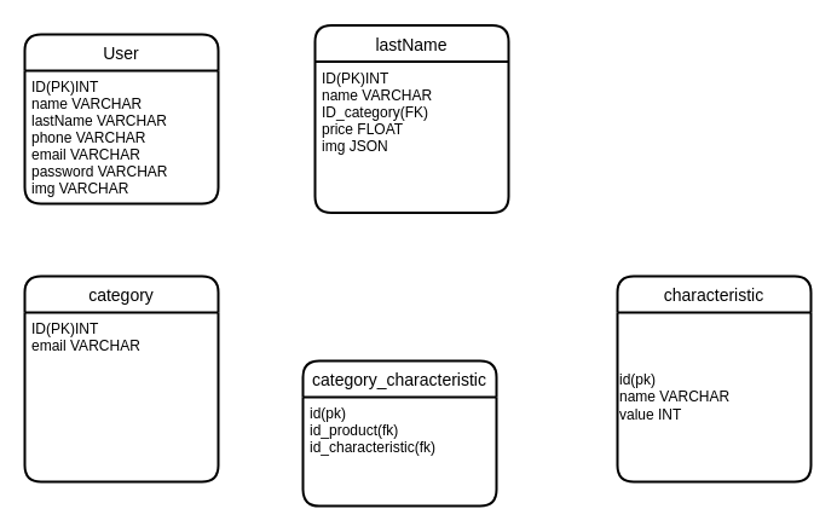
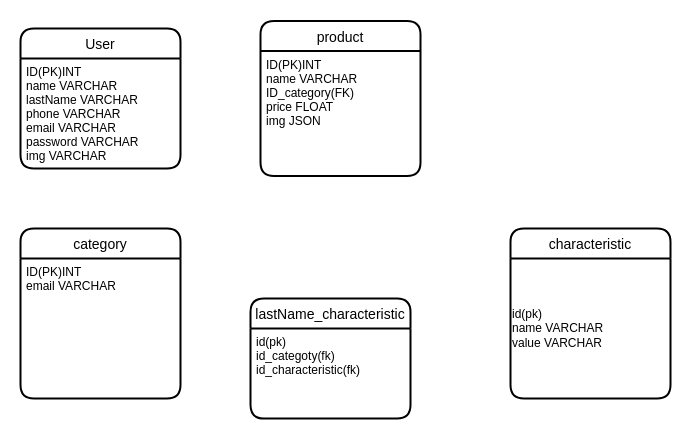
- <mxCell id="4" value="lastName" style="swimlane;childLayout=stackLayout;horizontal=1;startSize=30;horizontalStack=0;rounded=1;fontSize=14;fontStyle=0;strokeWidth=2;resizeParent=0;resizeLast=1;shadow=0;dashed=0;align=center;" parent="1" vertex="1"><mxGeometry x="260" y="20.5" width="160" height="155" as="geometry" /></mxCell>
+ <mxCell id="4" value="product" style="swimlane;childLayout=stackLayout;horizontal=1;startSize=30;horizontalStack=0;rounded=1;fontSize=14;fontStyle=0;strokeWidth=2;resizeParent=0;resizeLast=1;shadow=0;dashed=0;align=center;" parent="1" vertex="1"><mxGeometry x="260" y="20.5" width="160" height="155" as="geometry" /></mxCell>
- <mxCell id="11" value="category_characteristic" style="swimlane;childLayout=stackLayout;horizontal=1;startSize=30;horizontalStack=0;rounded=1;fontSize=14;fontStyle=0;strokeWidth=2;resizeParent=0;resizeLast=1;shadow=0;dashed=0;align=center;" parent="1" vertex="1"><mxGeometry x="250" y="298" width="160" height="120" as="geometry" /></mxCell>
+ <mxCell id="11" value="lastName_characteristic" style="swimlane;childLayout=stackLayout;horizontal=1;startSize=30;horizontalStack=0;rounded=1;fontSize=14;fontStyle=0;strokeWidth=2;resizeParent=0;resizeLast=1;shadow=0;dashed=0;align=center;" parent="1" vertex="1"><mxGeometry x="250" y="298" width="160" height="120" as="geometry" /></mxCell>
- <mxCell id="10" value="id(pk)&lt;br&gt;name VARCHAR&lt;br&gt;value INT" style="text;html=1;align=left;verticalAlign=middle;resizable=0;points=[];autosize=1;strokeColor=none;" parent="9" vertex="1"><mxGeometry y="30" width="160" height="140" as="geometry" /></mxCell>
+ <mxCell id="10" value="id(pk)&lt;br&gt;name VARCHAR&lt;br&gt;value VARCHAR" style="text;html=1;align=left;verticalAlign=middle;resizable=0;points=[];autosize=1;strokeColor=none;" parent="9" vertex="1"><mxGeometry y="30" width="160" height="140" as="geometry" /></mxCell>
- <mxCell id="12" value="id(pk)&#10;id_product(fk)&#10;id_characteristic(fk)" style="align=left;strokeColor=none;fillColor=none;spacingLeft=4;fontSize=12;verticalAlign=top;resizable=0;rotatable=0;part=1;" parent="11" vertex="1"><mxGeometry y="30" width="160" height="90" as="geometry" /></mxCell>
+ <mxCell id="12" value="id(pk)&#10;id_categoty(fk)&#10;id_characteristic(fk)" style="align=left;strokeColor=none;fillColor=none;spacingLeft=4;fontSize=12;verticalAlign=top;resizable=0;rotatable=0;part=1;" parent="11" vertex="1"><mxGeometry y="30" width="160" height="90" as="geometry" /></mxCell>
